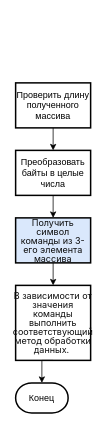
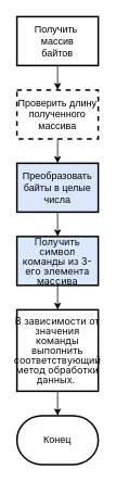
+ <mxCell id="3" value="&lt;div style=&quot;&quot;&gt;Получить&amp;nbsp;&lt;/div&gt;&lt;div style=&quot;&quot;&gt;массив&lt;/div&gt;&lt;div style=&quot;&quot;&gt;байтов&lt;/div&gt;" style="rounded=1;whiteSpace=wrap;html=1;absoluteArcSize=1;arcSize=0;strokeWidth=2;align=center;" vertex="1" parent="1"><mxGeometry x="20" y="20" width="100" height="60" as="geometry" /></mxCell>
+ <mxCell id="2" style="edgeStyle=orthogonalEdgeStyle;rounded=0;orthogonalLoop=1;jettySize=auto;html=1;exitX=0.5;exitY=1;exitDx=0;exitDy=0;entryX=0.5;entryY=0;entryDx=0;entryDy=0;" edge="1" parent="1" source="3" target="5"><mxGeometry relative="1" as="geometry" /></mxCell>
- <mxCell id="5" value="&lt;div style=&quot;&quot;&gt;Проверить длину полученного массива&lt;/div&gt;" style="rounded=1;whiteSpace=wrap;html=1;absoluteArcSize=1;arcSize=0;strokeWidth=2;align=center;" vertex="1" parent="1"><mxGeometry x="20" y="110" width="100" height="60" as="geometry" /></mxCell>
+ <mxCell id="5" value="&lt;div style=&quot;&quot;&gt;Проверить длину полученного массива&lt;/div&gt;" style="rounded=1;whiteSpace=wrap;html=1;absoluteArcSize=1;arcSize=0;strokeWidth=2;align=center;dashed=1;" vertex="1" parent="1"><mxGeometry x="20" y="110" width="100" height="60" as="geometry" /></mxCell>
- <mxCell id="7" value="&lt;div style=&quot;&quot;&gt;Преобразовать байты в целые числа&lt;/div&gt;" style="rounded=1;whiteSpace=wrap;html=1;absoluteArcSize=1;arcSize=0;strokeWidth=2;align=center;" vertex="1" parent="1"><mxGeometry x="20" y="200" width="100" height="60" as="geometry" /></mxCell>
+ <mxCell id="7" value="&lt;div style=&quot;&quot;&gt;Преобразовать байты в целые числа&lt;/div&gt;" style="rounded=1;whiteSpace=wrap;html=1;absoluteArcSize=1;arcSize=0;strokeWidth=2;align=center;fillColor=#dae8fc;" vertex="1" parent="1"><mxGeometry x="20" y="200" width="100" height="60" as="geometry" /></mxCell>
- <mxCell id="11" value="Конец" style="strokeWidth=2;html=1;shape=mxgraph.flowchart.terminator;whiteSpace=wrap;" vertex="1" parent="1"><mxGeometry x="20" y="510" width="70" height="40" as="geometry" /></mxCell>
+ <mxCell id="11" value="Конец" style="strokeWidth=2;html=1;shape=mxgraph.flowchart.terminator;whiteSpace=wrap;" vertex="1" parent="1"><mxGeometry x="20" y="510" width="100" height="60" as="geometry" /></mxCell>
